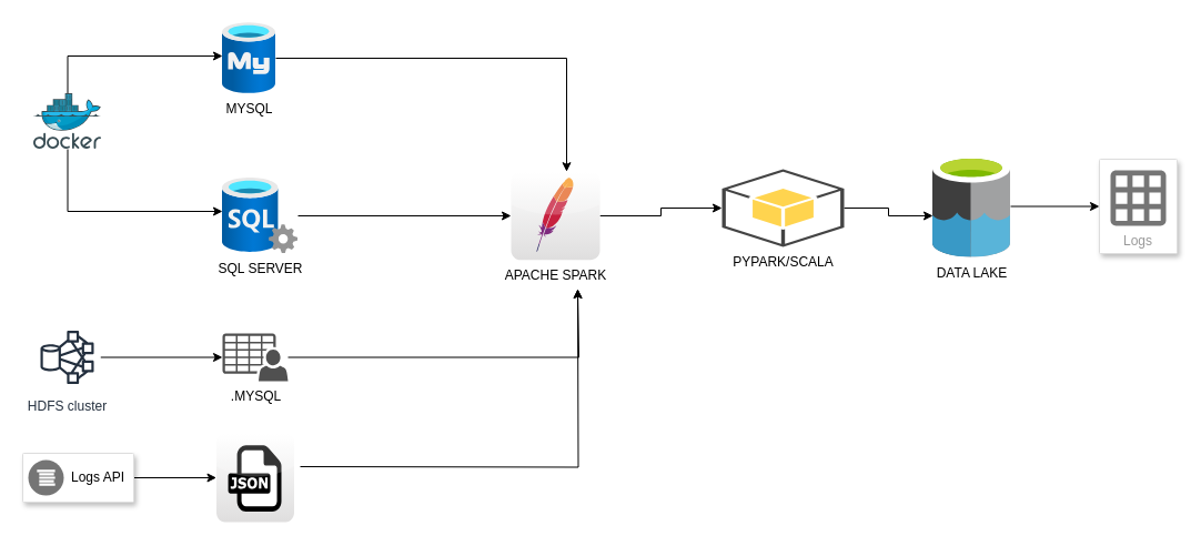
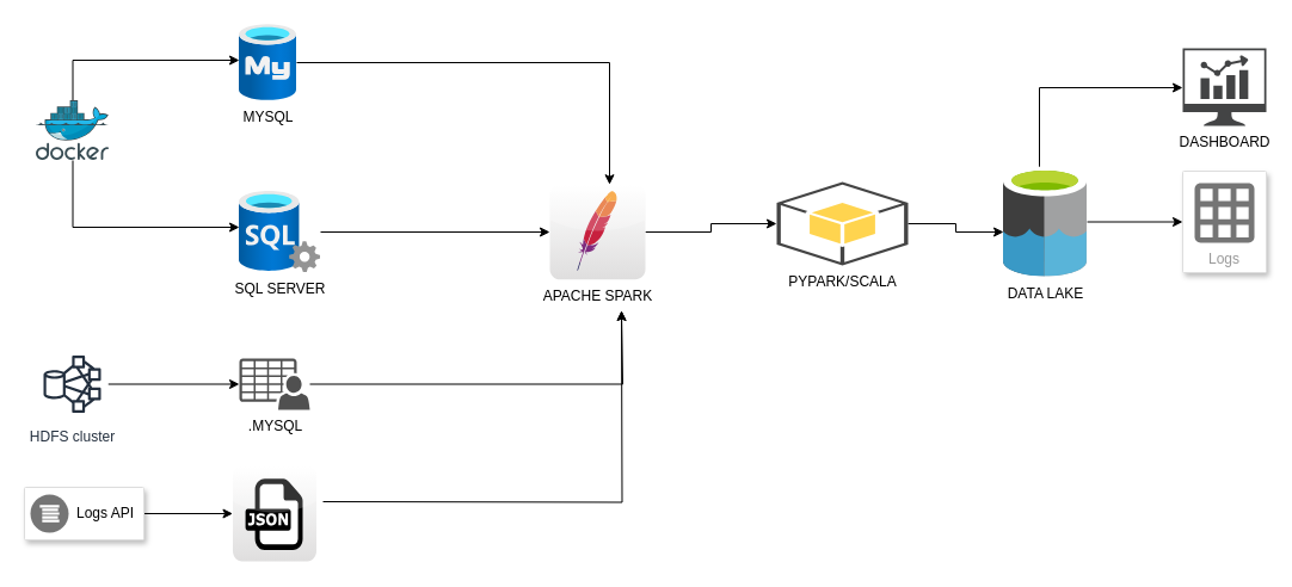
+ <mxCell id="2" value="DASHBOARD" style="sketch=0;pointerEvents=1;shadow=0;dashed=0;html=1;strokeColor=none;fillColor=#434445;aspect=fixed;labelPosition=center;verticalLabelPosition=bottom;verticalAlign=top;align=center;outlineConnect=0;shape=mxgraph.vvd.nsx_dashboard;" parent="1" vertex="1"><mxGeometry x="990" y="40" width="70" height="65.1" as="geometry" /></mxCell>
+ <mxCell id="17" style="edgeStyle=orthogonalEdgeStyle;rounded=0;orthogonalLoop=1;jettySize=auto;html=1;" edge="1" parent="1" source="18" target="2"><mxGeometry relative="1" as="geometry"><Array as="points"><mxPoint x="870" y="73" /></Array></mxGeometry></mxCell>
